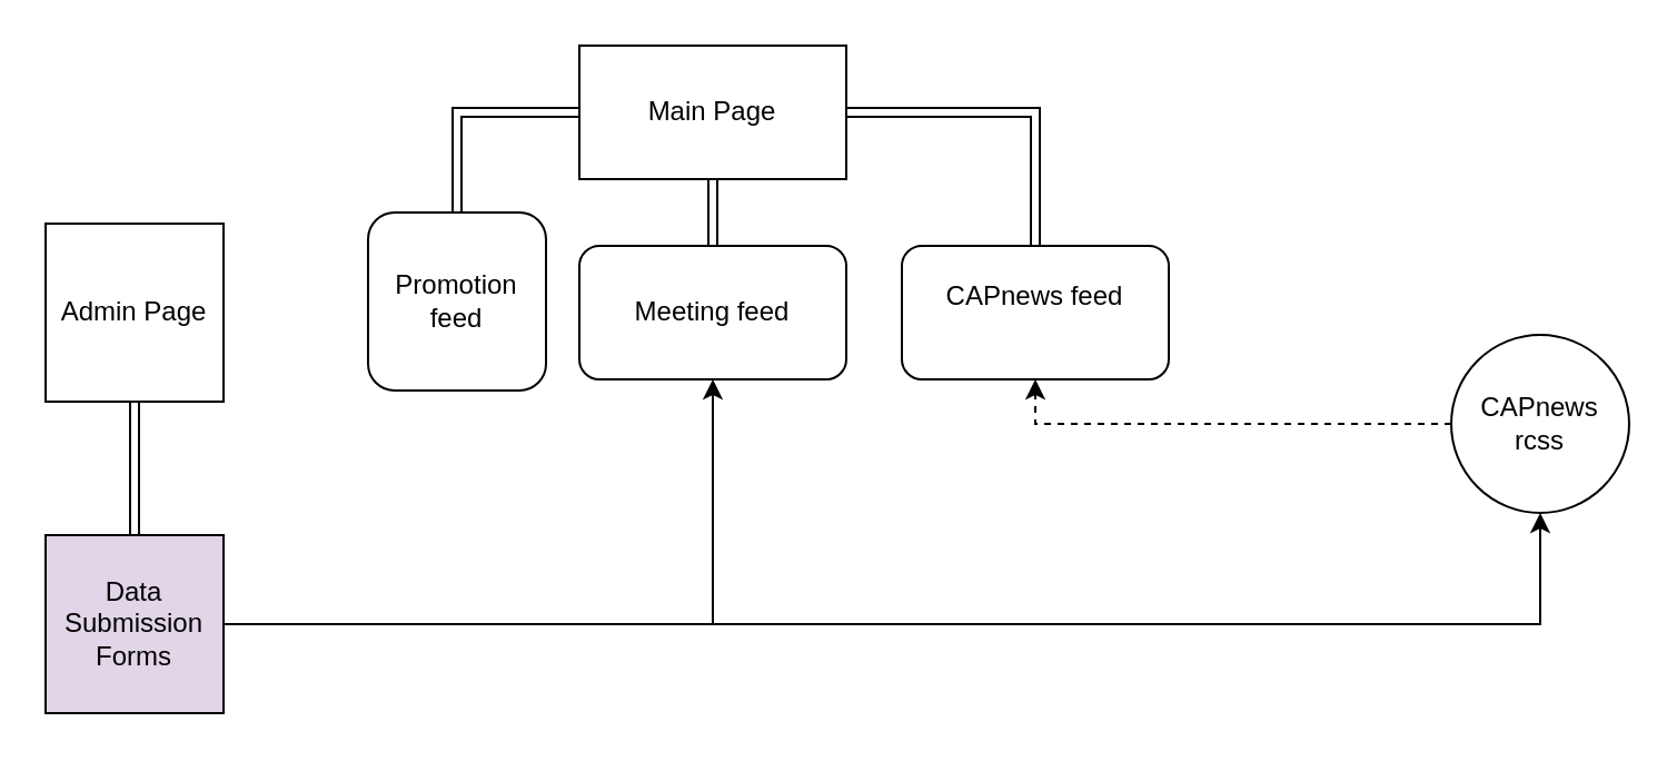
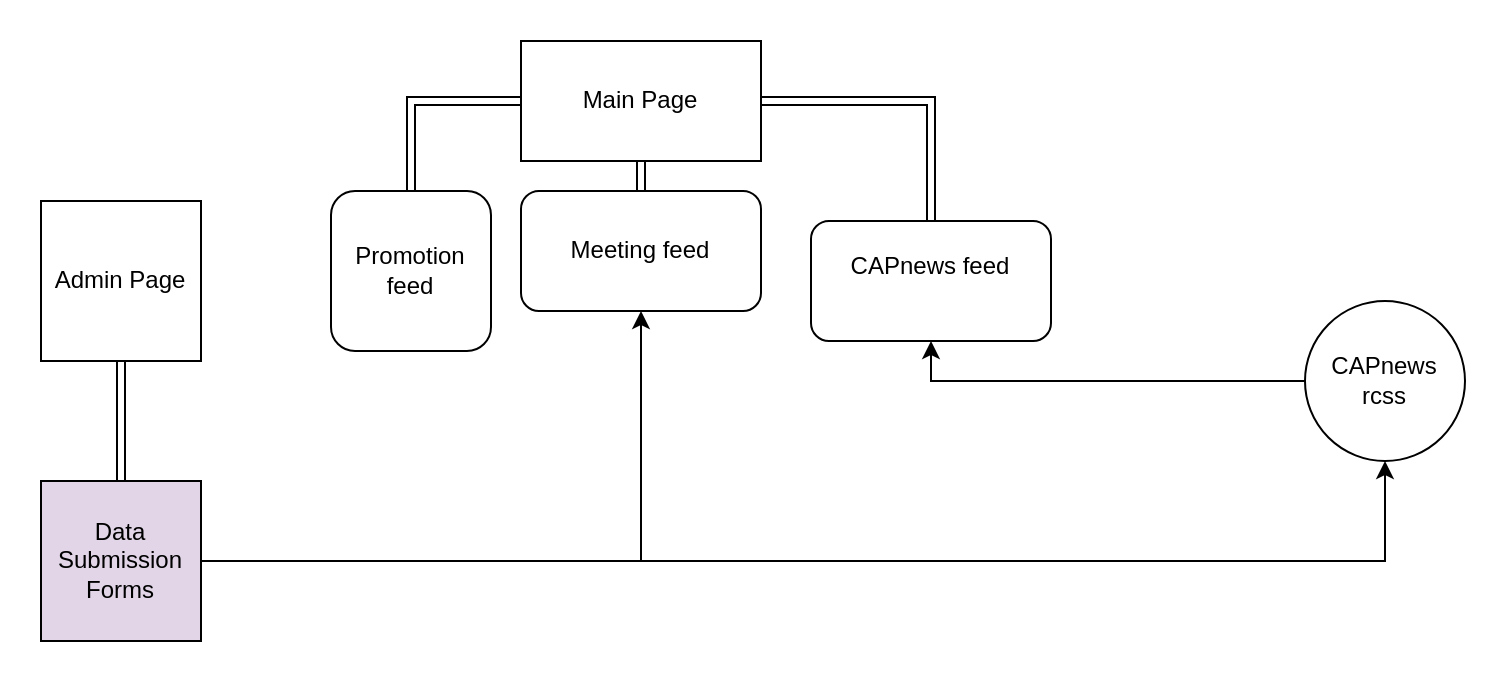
- <mxCell id="7" value="Meeting feed" style="whiteSpace=wrap;html=1;rounded=1;" vertex="1" parent="1"><mxGeometry x="260" y="110" width="120" height="60" as="geometry" /></mxCell>
+ <mxCell id="7" value="Meeting feed" style="whiteSpace=wrap;html=1;rounded=1;" vertex="1" parent="1"><mxGeometry x="260" y="95" width="120" height="60" as="geometry" /></mxCell>
- <mxCell id="9" style="edgeStyle=orthogonalEdgeStyle;rounded=0;orthogonalLoop=1;jettySize=auto;html=1;entryX=0.5;entryY=1;entryDx=0;entryDy=0;dashed=1;" edge="1" parent="1" source="10" target="8"><mxGeometry relative="1" as="geometry" /></mxCell>
+ <mxCell id="9" style="edgeStyle=orthogonalEdgeStyle;rounded=0;orthogonalLoop=1;jettySize=auto;html=1;entryX=0.5;entryY=1;entryDx=0;entryDy=0;" edge="1" parent="1" source="10" target="8"><mxGeometry relative="1" as="geometry" /></mxCell>
